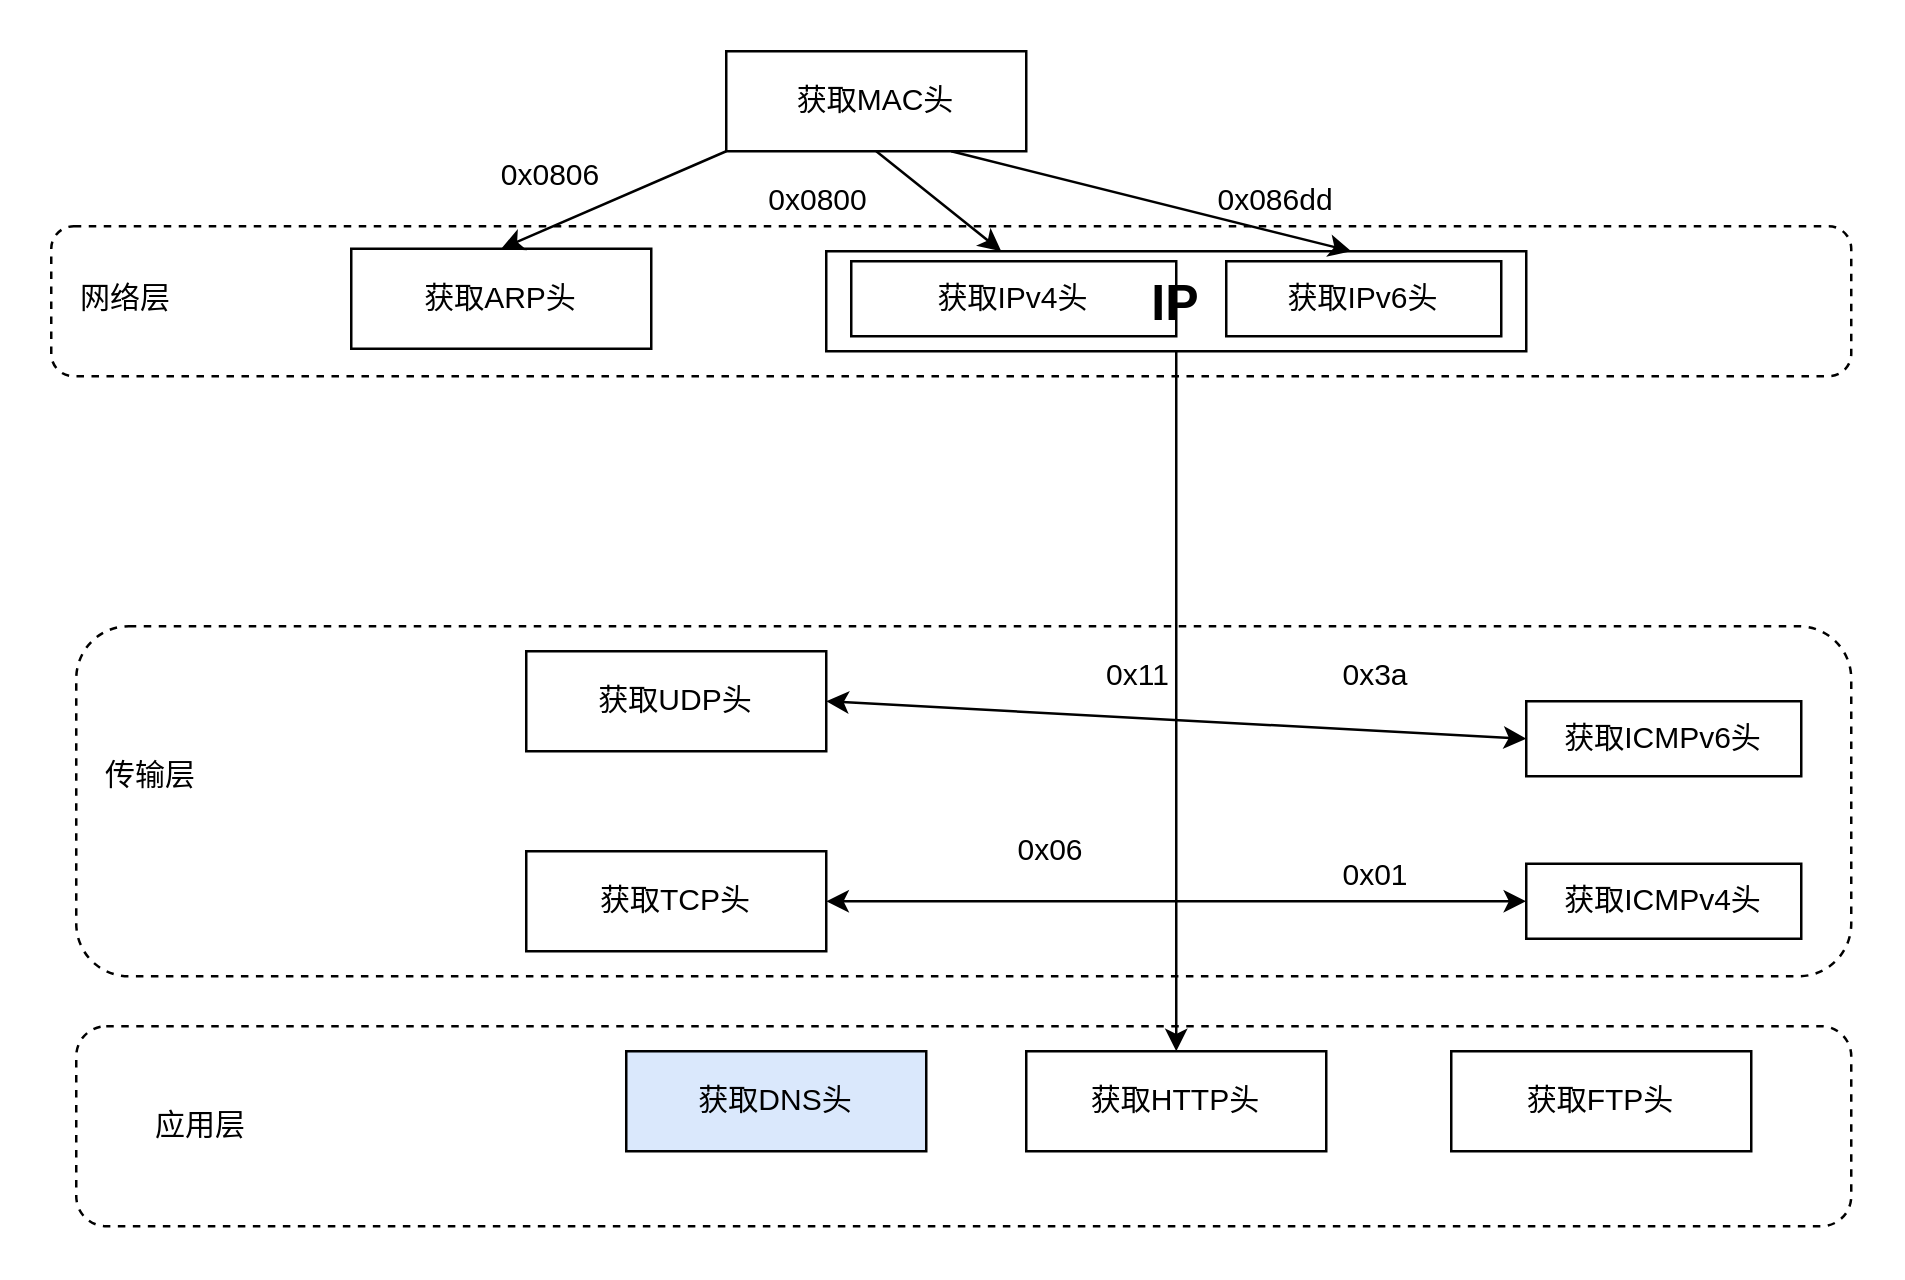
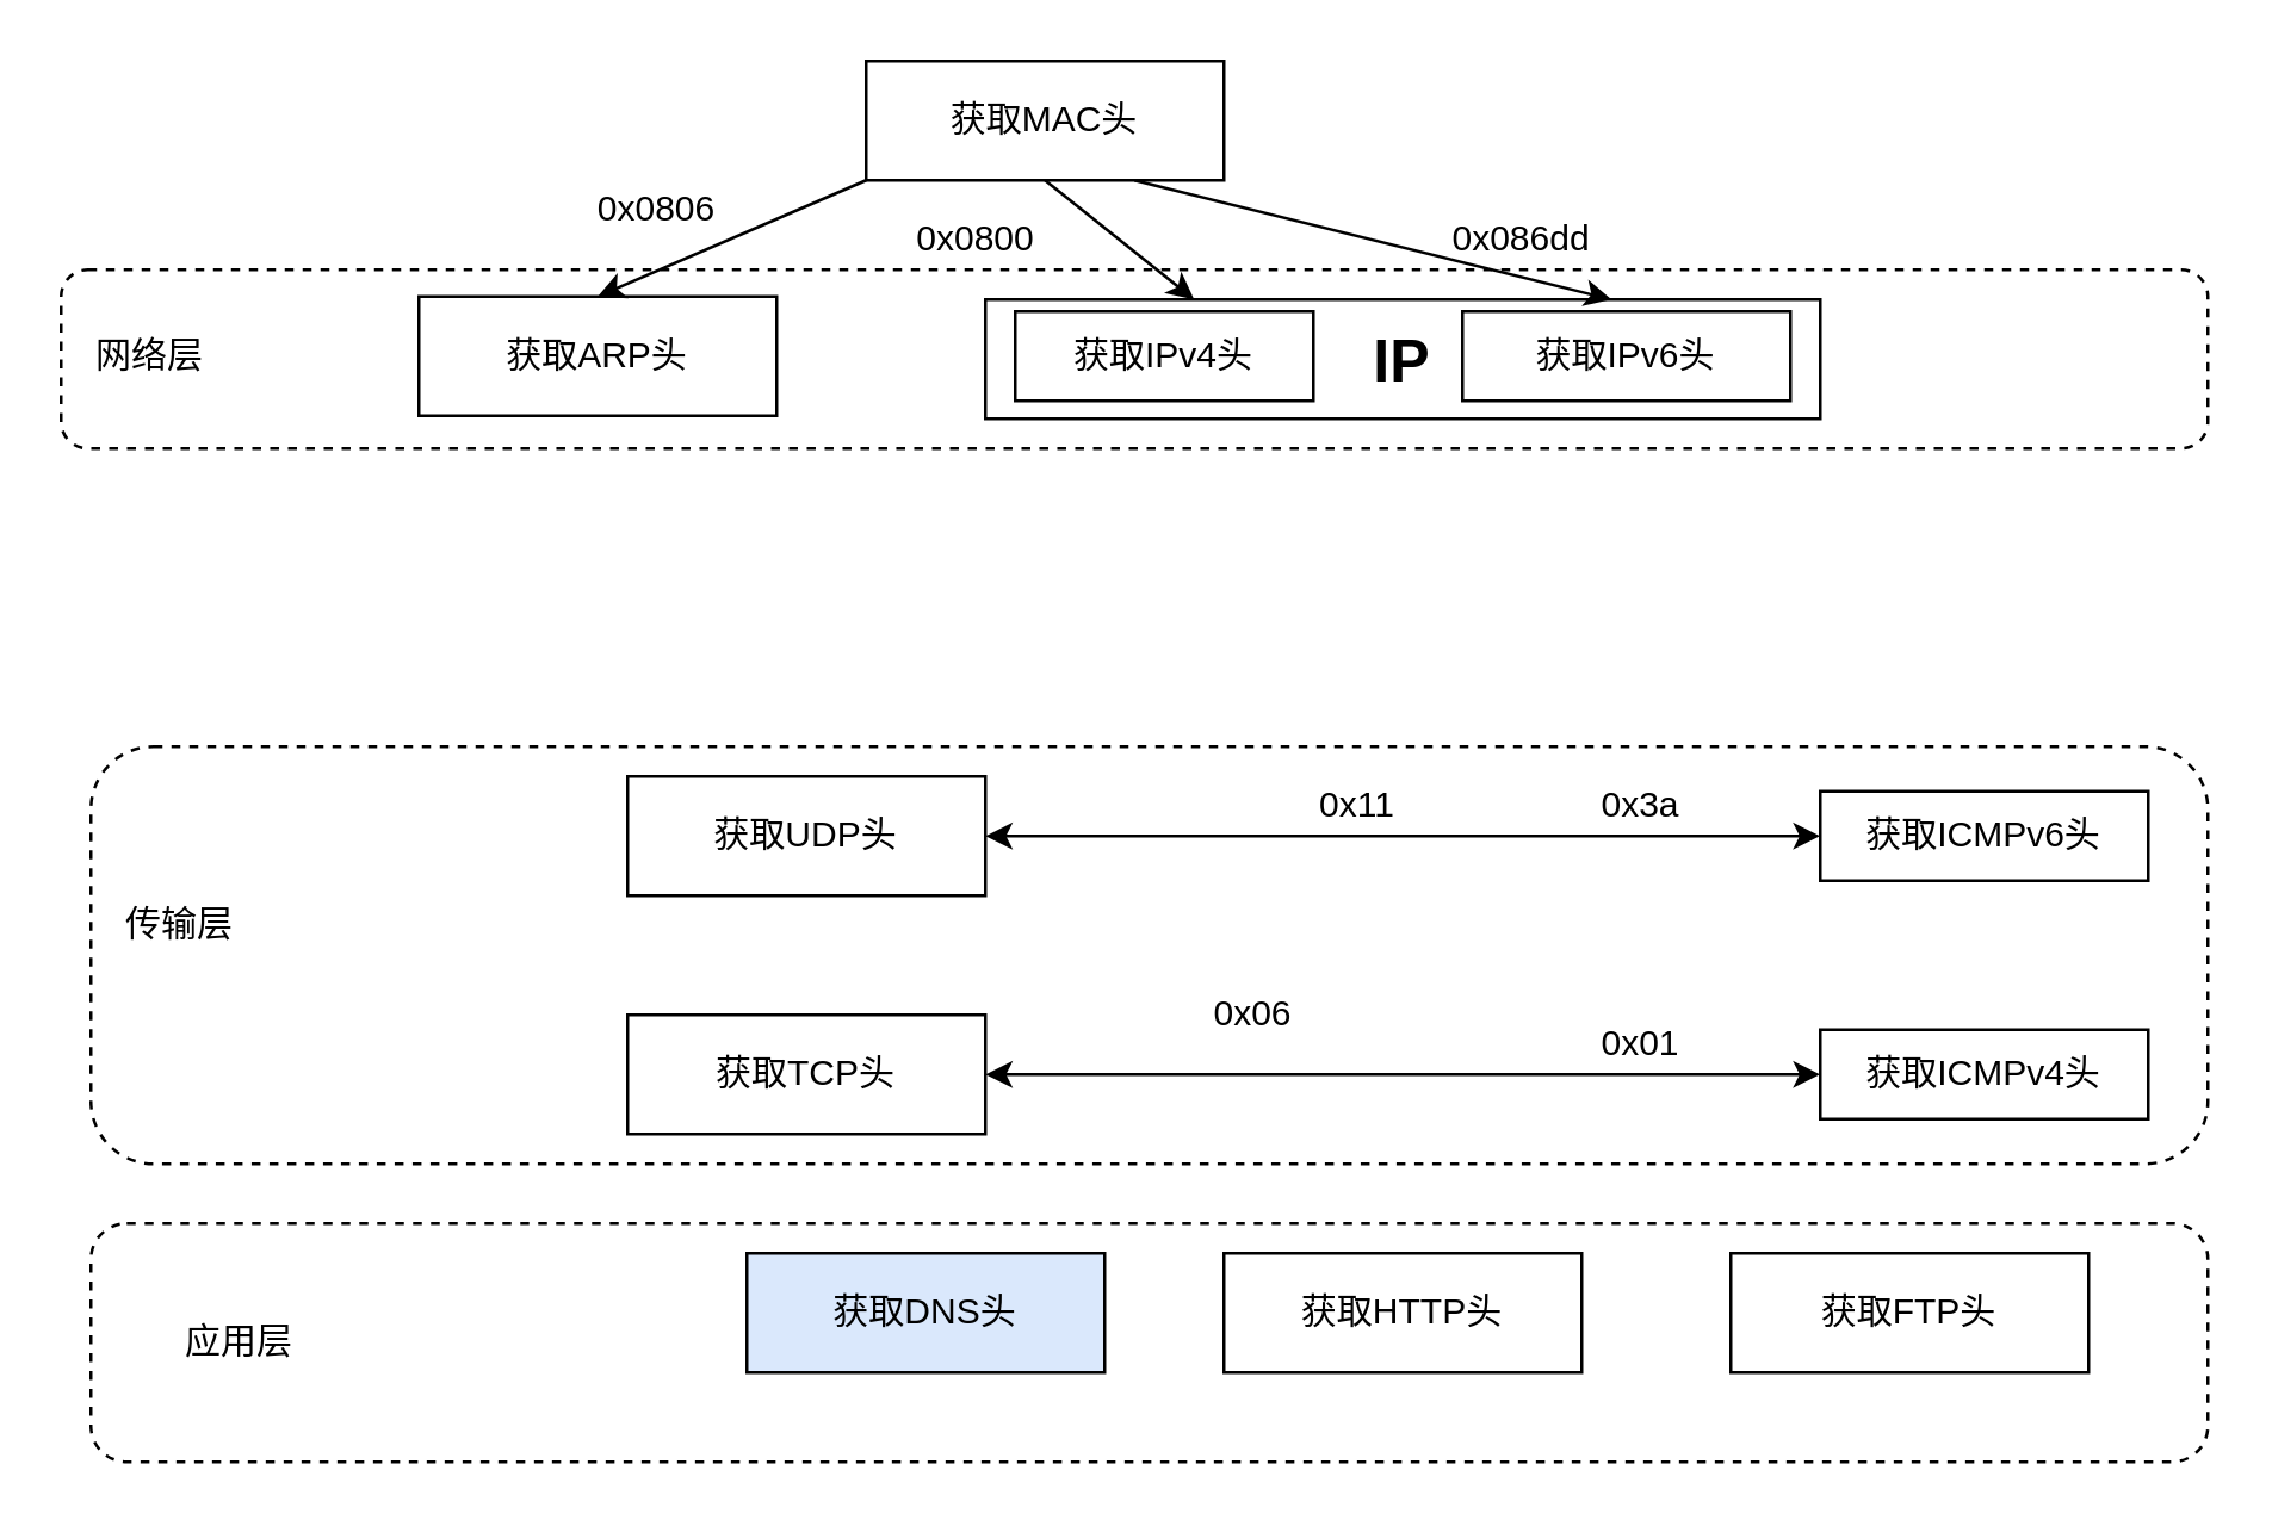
- <mxCell id="4" value="获取IPv4头" style="rounded=0;whiteSpace=wrap;html=1;" vertex="1" parent="1"><mxGeometry x="340" y="104" width="130" height="30" as="geometry" /></mxCell>
+ <mxCell id="4" value="获取IPv4头" style="rounded=0;whiteSpace=wrap;html=1;" vertex="1" parent="1"><mxGeometry x="340" y="104" width="100" height="30" as="geometry" /></mxCell>
- <mxCell id="20" value="" style="endArrow=classic;html=1;exitX=0.5;exitY=1;exitDx=0;exitDy=0;" edge="1" parent="1" source="13" target="10"><mxGeometry width="50" height="50" relative="1" as="geometry"><mxPoint x="450" y="260" as="sourcePoint" /><mxPoint x="500" y="210" as="targetPoint" /></mxGeometry></mxCell>
- <mxCell id="8" value="获取ICMPv6头" style="rounded=0;whiteSpace=wrap;html=1;" vertex="1" parent="1"><mxGeometry x="610" y="280" width="110" height="30" as="geometry" /></mxCell>
+ <mxCell id="8" value="获取ICMPv6头" style="rounded=0;whiteSpace=wrap;html=1;" vertex="1" parent="1"><mxGeometry x="610" y="265" width="110" height="30" as="geometry" /></mxCell>
